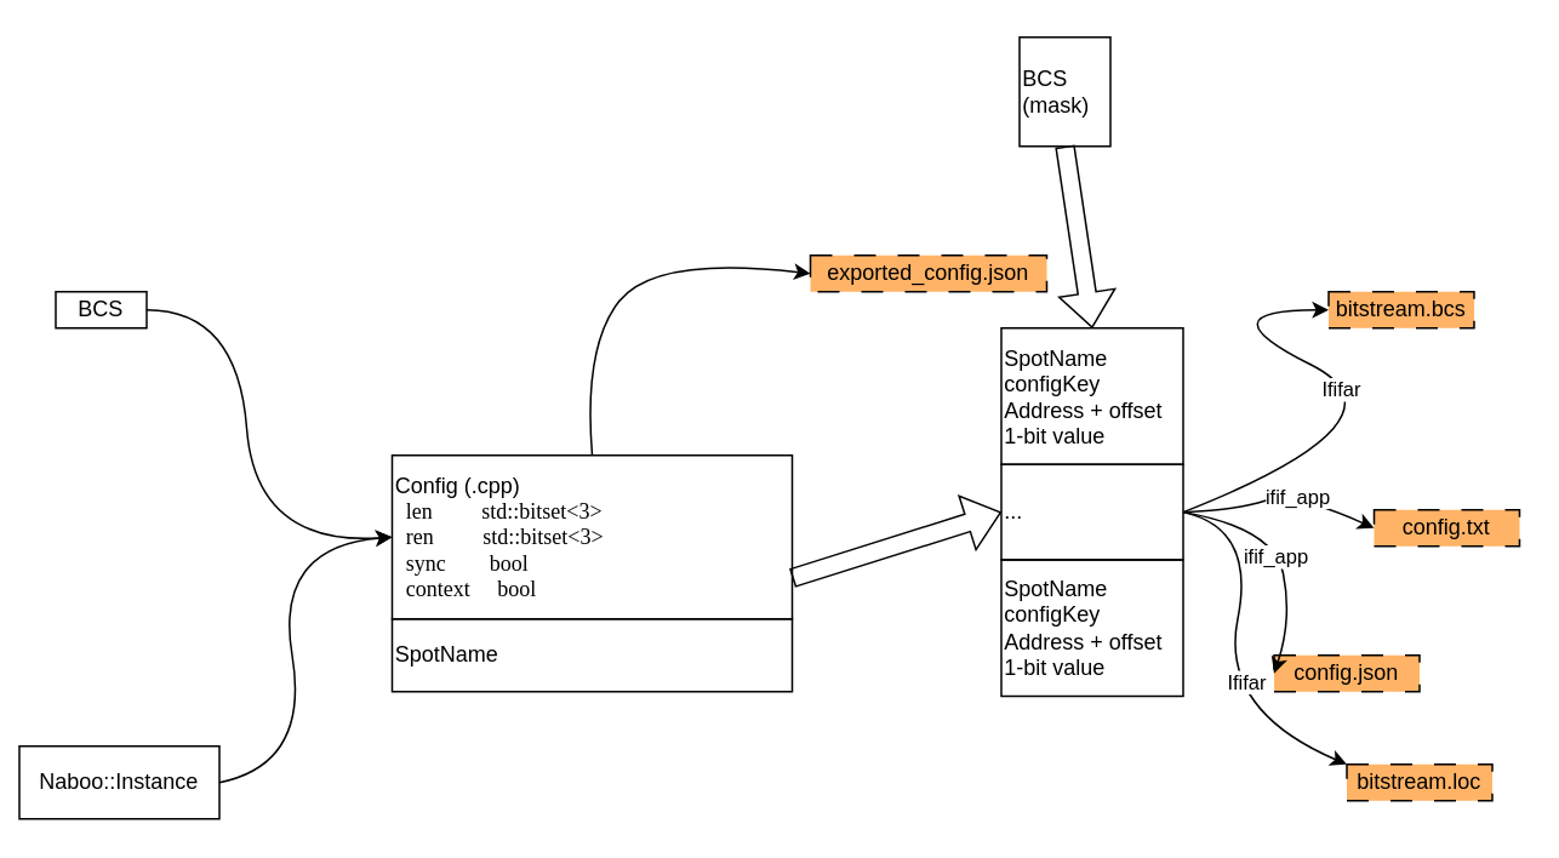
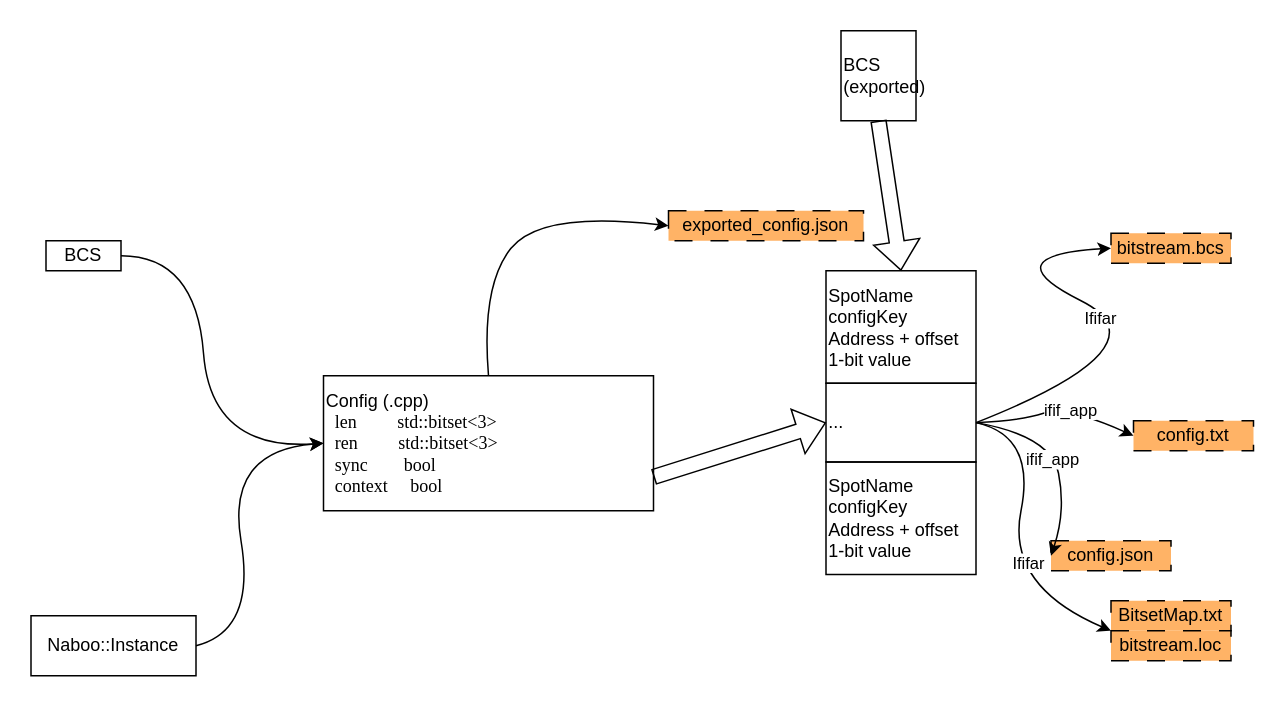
- <mxCell id="21" value="&lt;div&gt;BCS&lt;/div&gt;&lt;div&gt;(mask)&lt;br&gt;&lt;/div&gt;" style="text;html=1;strokeColor=default;fillColor=none;align=left;verticalAlign=middle;whiteSpace=wrap;rounded=0;imageAlign=left;" vertex="1" parent="1"><mxGeometry x="560" y="20" width="50" height="60" as="geometry" /></mxCell>
+ <mxCell id="21" value="&lt;div&gt;BCS&lt;/div&gt;&lt;div&gt;(exported)&lt;br&gt;&lt;/div&gt;" style="text;html=1;strokeColor=default;fillColor=none;align=left;verticalAlign=middle;whiteSpace=wrap;rounded=0;imageAlign=left;" vertex="1" parent="1"><mxGeometry x="560" y="20" width="50" height="60" as="geometry" /></mxCell>
- <mxCell id="16" value="bitstream.bcs" style="text;html=1;strokeColor=default;fillColor=#FFB366;align=center;verticalAlign=middle;whiteSpace=wrap;rounded=0;imageAlign=left;labelBackgroundColor=none;dashed=1;dashPattern=12 12;" vertex="1" parent="1"><mxGeometry x="730" y="160" width="80" height="20" as="geometry" /></mxCell>
+ <mxCell id="16" value="bitstream.bcs" style="text;html=1;strokeColor=default;fillColor=#FFB366;align=center;verticalAlign=middle;whiteSpace=wrap;rounded=0;imageAlign=left;labelBackgroundColor=none;dashed=1;dashPattern=12 12;" vertex="1" parent="1"><mxGeometry x="740" y="155" width="80" height="20" as="geometry" /></mxCell>
- <mxCell id="10" value="&lt;div&gt;SpotName&lt;br&gt;&lt;/div&gt;" style="text;html=1;strokeColor=default;fillColor=none;align=left;verticalAlign=middle;whiteSpace=wrap;rounded=0;imageAlign=left;" vertex="1" parent="1"><mxGeometry x="215" y="340" width="220" height="40" as="geometry" /></mxCell>
+ <mxCell id="12" value="&lt;div&gt;BitsetMap.txt&lt;/div&gt;" style="text;html=1;strokeColor=default;fillColor=#FFB366;align=center;verticalAlign=middle;whiteSpace=wrap;rounded=0;imageAlign=left;dashed=1;dashPattern=12 12;" vertex="1" parent="1"><mxGeometry x="740" y="400" width="80" height="20" as="geometry" /></mxCell>
- <mxCell id="6" value="&lt;div&gt;Naboo::Instance&lt;/div&gt;" style="text;html=1;strokeColor=default;fillColor=none;align=center;verticalAlign=middle;whiteSpace=wrap;rounded=0;imageAlign=left;" vertex="1" parent="1"><mxGeometry x="10" y="410" width="110" height="40" as="geometry" /></mxCell>
+ <mxCell id="6" value="&lt;div&gt;Naboo::Instance&lt;/div&gt;" style="text;html=1;strokeColor=default;fillColor=none;align=center;verticalAlign=middle;whiteSpace=wrap;rounded=0;imageAlign=left;" vertex="1" parent="1"><mxGeometry x="20" y="410" width="110" height="40" as="geometry" /></mxCell>
